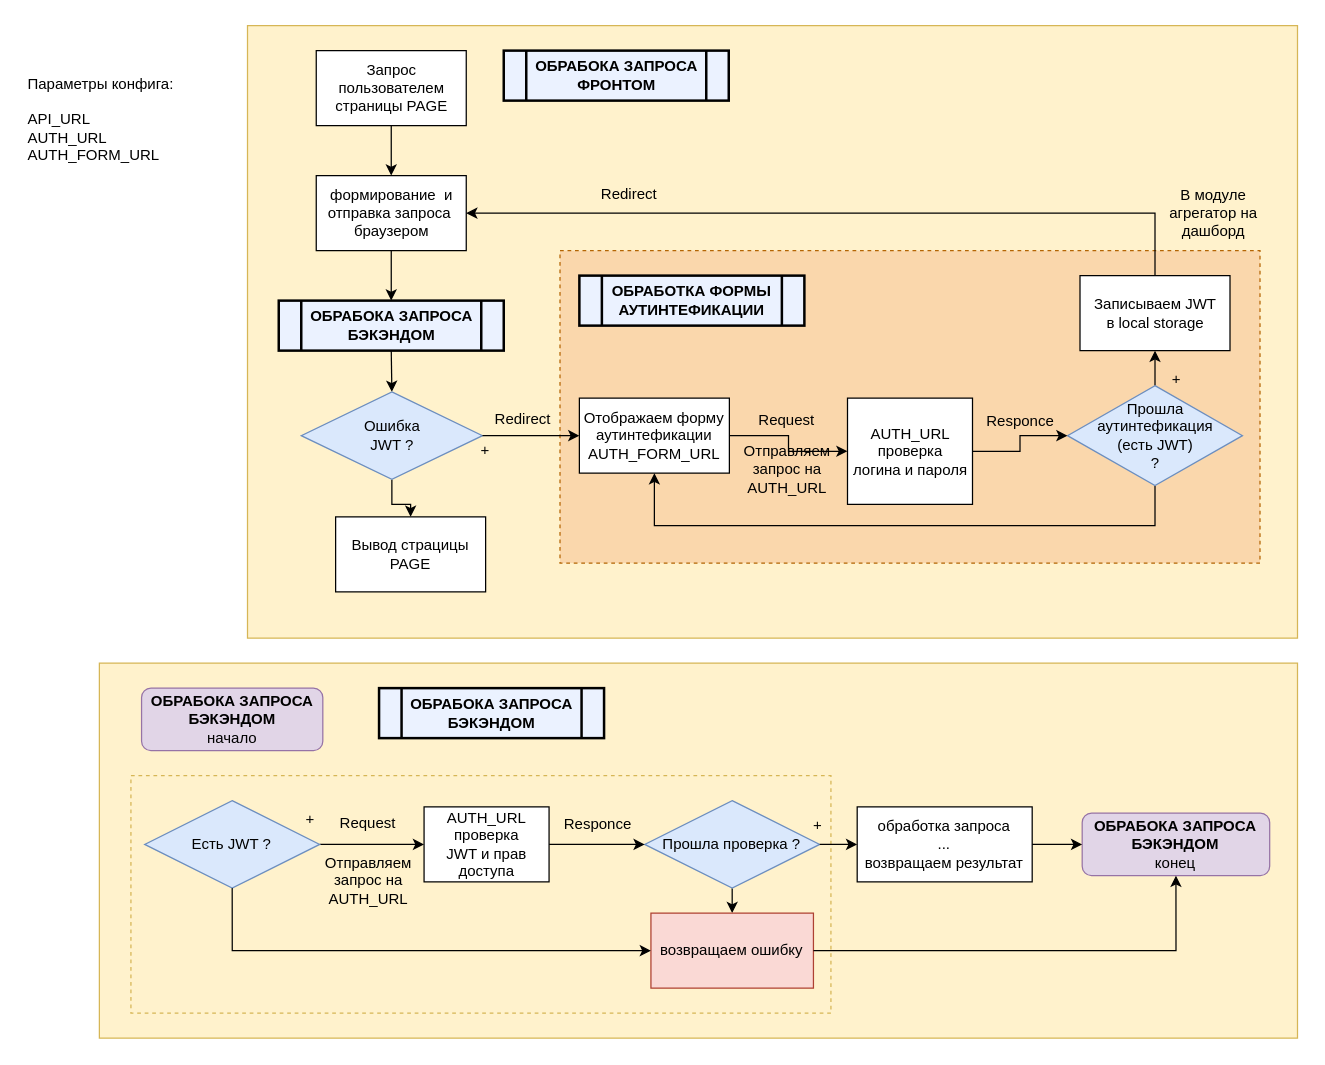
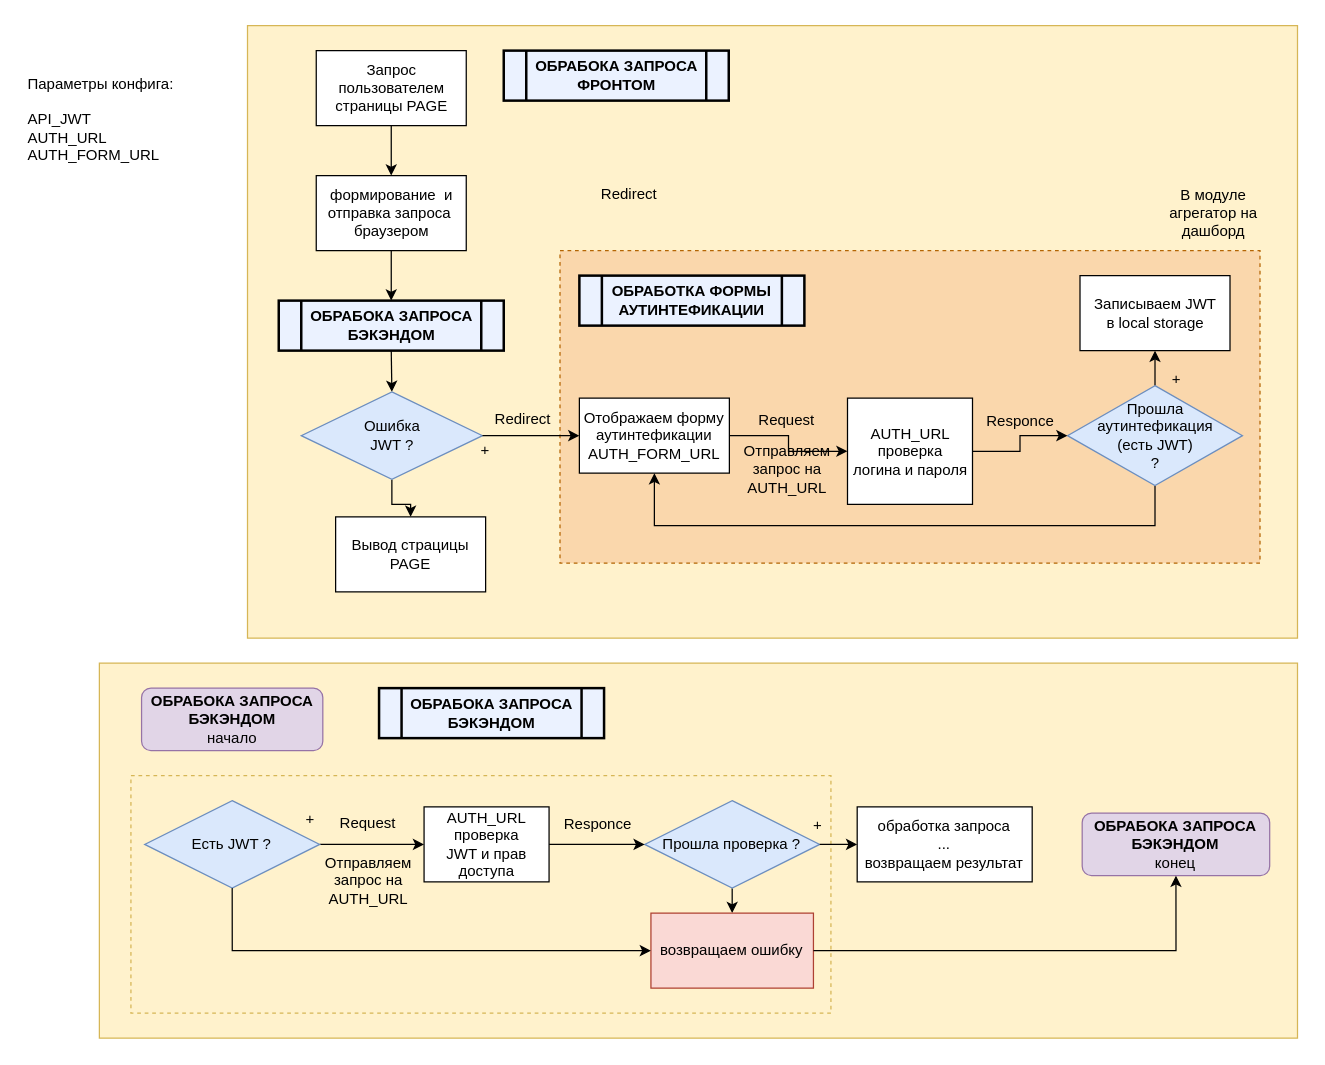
- <mxCell id="6" value="Параметры конфига:&lt;br&gt;&lt;br&gt;API_URL&lt;br&gt;AUTH_URL&lt;br&gt;AUTH_FORM_URL" style="text;html=1;strokeColor=none;fillColor=none;align=left;verticalAlign=middle;whiteSpace=wrap;rounded=0;" vertex="1" parent="1"><mxGeometry x="20" y="50" width="130" height="90" as="geometry" /></mxCell>
+ <mxCell id="6" value="Параметры конфига:&lt;br&gt;&lt;br&gt;API_JWT&lt;br&gt;AUTH_URL&lt;br&gt;AUTH_FORM_URL" style="text;html=1;strokeColor=none;fillColor=none;align=left;verticalAlign=middle;whiteSpace=wrap;rounded=0;" vertex="1" parent="1"><mxGeometry x="20" y="50" width="130" height="90" as="geometry" /></mxCell>
- <mxCell id="23" style="edgeStyle=orthogonalEdgeStyle;rounded=0;orthogonalLoop=1;jettySize=auto;html=1;exitX=0.5;exitY=0;exitDx=0;exitDy=0;entryX=1;entryY=0.5;entryDx=0;entryDy=0;" edge="1" parent="1" source="24" target="39"><mxGeometry relative="1" as="geometry" /></mxCell>
- <mxCell id="37" style="edgeStyle=orthogonalEdgeStyle;rounded=0;orthogonalLoop=1;jettySize=auto;html=1;exitX=1;exitY=0.5;exitDx=0;exitDy=0;entryX=0;entryY=0.5;entryDx=0;entryDy=0;" edge="1" parent="1" source="31" target="35"><mxGeometry relative="1" as="geometry" /></mxCell>
